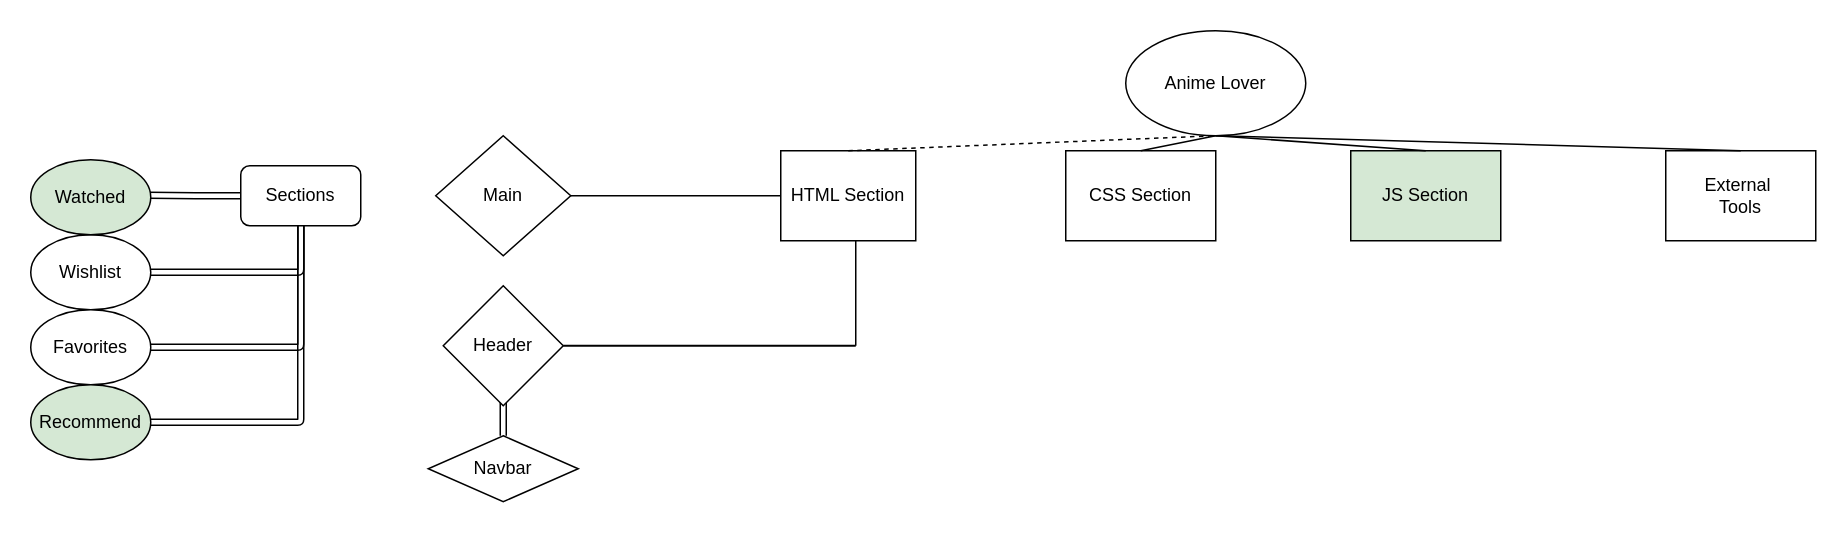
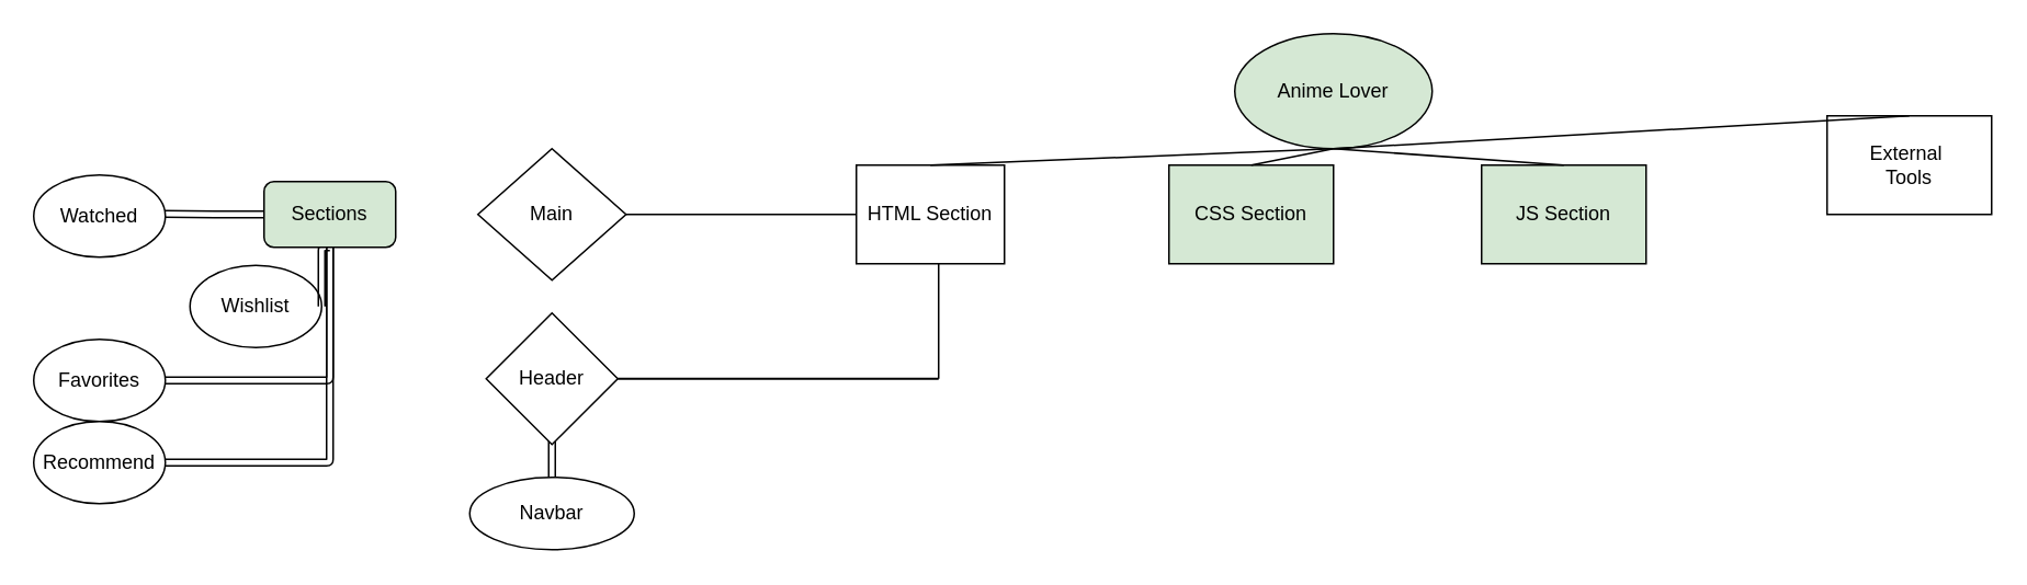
- <mxCell id="3" value="Anime Lover" style="ellipse;whiteSpace=wrap;html=1;" vertex="1" parent="1"><mxGeometry x="750" y="20" width="120" height="70" as="geometry" /></mxCell>
+ <mxCell id="3" value="Anime Lover" style="ellipse;whiteSpace=wrap;html=1;fillColor=#d5e8d4;" vertex="1" parent="1"><mxGeometry x="750" y="20" width="120" height="70" as="geometry" /></mxCell>
- <mxCell id="7" value="" style="endArrow=none;html=1;rounded=1;sketch=0;curved=0;entryX=0.5;entryY=1;entryDx=0;entryDy=0;exitX=0.5;exitY=0;exitDx=0;exitDy=0;dashed=1;" edge="1" parent="1" source="6" target="3"><mxGeometry width="50" height="50" relative="1" as="geometry"><mxPoint x="740" y="190" as="sourcePoint" /><mxPoint x="790" y="140" as="targetPoint" /></mxGeometry></mxCell>
+ <mxCell id="7" value="" style="endArrow=none;html=1;rounded=1;sketch=0;curved=0;entryX=0.5;entryY=1;entryDx=0;entryDy=0;exitX=0.5;exitY=0;exitDx=0;exitDy=0;" edge="1" parent="1" source="6" target="3"><mxGeometry width="50" height="50" relative="1" as="geometry"><mxPoint x="740" y="190" as="sourcePoint" /><mxPoint x="790" y="140" as="targetPoint" /></mxGeometry></mxCell>
- <mxCell id="17" value="Sections" style="rounded=1;whiteSpace=wrap;html=1;sketch=0;" vertex="1" parent="1"><mxGeometry x="160" y="110" width="80" height="40" as="geometry" /></mxCell>
+ <mxCell id="17" value="Sections" style="rounded=1;whiteSpace=wrap;html=1;sketch=0;fillColor=#d5e8d4;" vertex="1" parent="1"><mxGeometry x="160" y="110" width="80" height="40" as="geometry" /></mxCell>
- <mxCell id="8" value="CSS Section" style="rounded=0;whiteSpace=wrap;html=1;sketch=0;" vertex="1" parent="1"><mxGeometry x="710" y="100" width="100" height="60" as="geometry" /></mxCell>
+ <mxCell id="8" value="CSS Section" style="rounded=0;whiteSpace=wrap;html=1;sketch=0;fillColor=#d5e8d4;" vertex="1" parent="1"><mxGeometry x="710" y="100" width="100" height="60" as="geometry" /></mxCell>
- <mxCell id="12" value="External&amp;nbsp;&lt;br&gt;Tools" style="rounded=0;whiteSpace=wrap;html=1;sketch=0;" vertex="1" parent="1"><mxGeometry x="1110" y="100" width="100" height="60" as="geometry" /></mxCell>
+ <mxCell id="12" value="External&amp;nbsp;&lt;br&gt;Tools" style="rounded=0;whiteSpace=wrap;html=1;sketch=0;" vertex="1" parent="1"><mxGeometry x="1110" y="70" width="100" height="60" as="geometry" /></mxCell>
- <mxCell id="18" value="Watched" style="ellipse;whiteSpace=wrap;html=1;rounded=0;sketch=0;fillColor=#d5e8d4;" vertex="1" parent="1"><mxGeometry x="20" y="106" width="80" height="50" as="geometry" /></mxCell>
+ <mxCell id="18" value="Watched" style="ellipse;whiteSpace=wrap;html=1;rounded=0;sketch=0;" vertex="1" parent="1"><mxGeometry x="20" y="106" width="80" height="50" as="geometry" /></mxCell>
- <mxCell id="2" value="Wishlist" style="ellipse;whiteSpace=wrap;html=1;rounded=0;sketch=0;" vertex="1" parent="1"><mxGeometry x="20" y="156" width="80" height="50" as="geometry" /></mxCell>
+ <mxCell id="2" value="Wishlist" style="ellipse;whiteSpace=wrap;html=1;rounded=0;sketch=0;" vertex="1" parent="1"><mxGeometry x="115" y="161" width="80" height="50" as="geometry" /></mxCell>
- <mxCell id="21" value="&lt;font style=&quot;font-size: 12px;&quot;&gt;Recommend&lt;/font&gt;" style="ellipse;whiteSpace=wrap;html=1;rounded=0;sketch=0;fillColor=#d5e8d4;" vertex="1" parent="1"><mxGeometry x="20" y="256" width="80" height="50" as="geometry" /></mxCell>
+ <mxCell id="21" value="&lt;font style=&quot;font-size: 12px;&quot;&gt;Recommend&lt;/font&gt;" style="ellipse;whiteSpace=wrap;html=1;rounded=0;sketch=0;" vertex="1" parent="1"><mxGeometry x="20" y="256" width="80" height="50" as="geometry" /></mxCell>
- <mxCell id="25" value="Navbar" style="rhombus;whiteSpace=wrap;html=1;sketch=0;" vertex="1" parent="1"><mxGeometry x="285" y="290" width="100" height="44" as="geometry" /></mxCell>
+ <mxCell id="25" value="Navbar" style="ellipse;whiteSpace=wrap;html=1;rounded=1;sketch=0;" vertex="1" parent="1"><mxGeometry x="285" y="290" width="100" height="44" as="geometry" /></mxCell>
